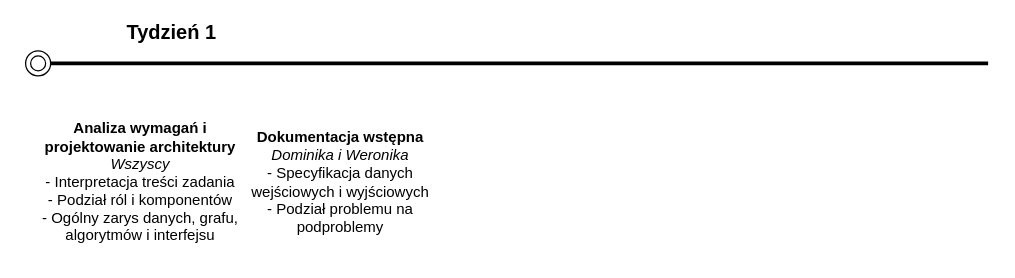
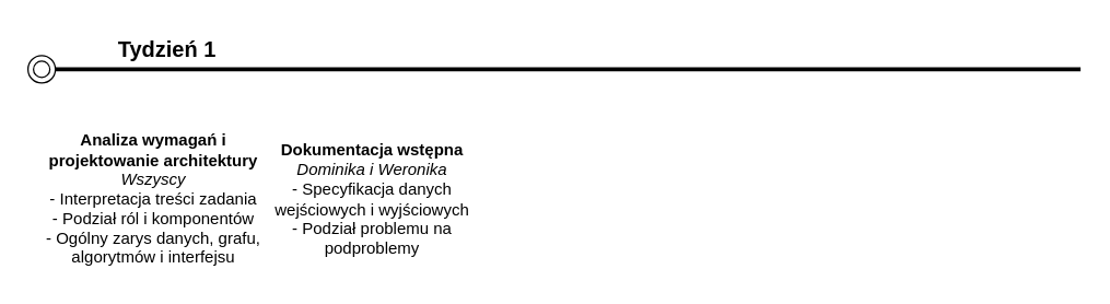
- <mxCell id="5" value="Tydzień 1" style="text;html=1;align=center;verticalAlign=middle;whiteSpace=wrap;rounded=0;fontStyle=1;fontSize=16;" vertex="1" parent="1"><mxGeometry x="82" y="10" width="110" height="30" as="geometry" /></mxCell>
+ <mxCell id="5" value="Tydzień 1" style="text;html=1;align=center;verticalAlign=middle;whiteSpace=wrap;rounded=0;fontStyle=1;fontSize=16;" vertex="1" parent="1"><mxGeometry x="67" y="20" width="110" height="30" as="geometry" /></mxCell>
